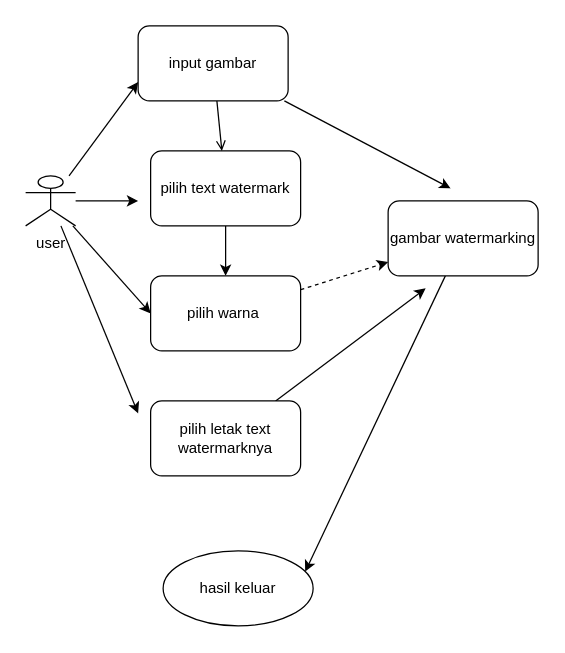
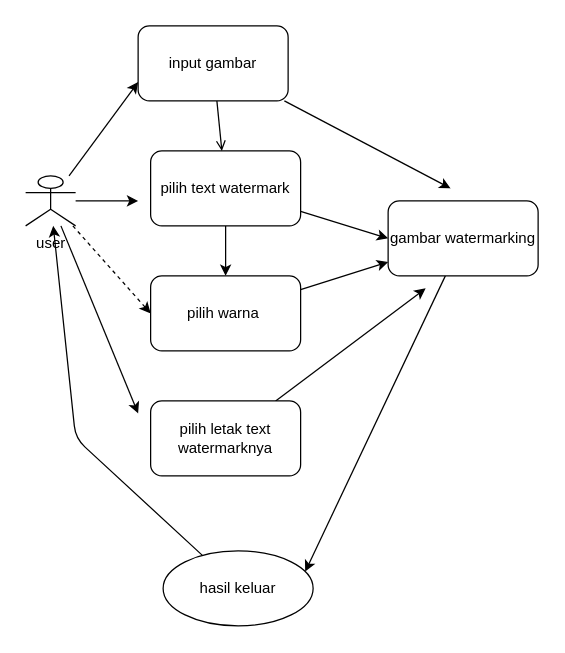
+ <mxCell id="11" style="edgeStyle=none;html=1;entryX=0;entryY=0.5;entryDx=0;entryDy=0;" edge="1" parent="1" source="12" target="18"><mxGeometry relative="1" as="geometry" /></mxCell>
- <mxCell id="4" style="edgeStyle=none;html=1;entryX=0;entryY=0.5;entryDx=0;entryDy=0;" edge="1" parent="1" source="6" target="14"><mxGeometry relative="1" as="geometry" /></mxCell>
+ <mxCell id="4" style="edgeStyle=none;html=1;entryX=0;entryY=0.5;entryDx=0;entryDy=0;dashed=1;" edge="1" parent="1" source="6" target="14"><mxGeometry relative="1" as="geometry" /></mxCell>
- <mxCell id="13" value="" style="edgeStyle=none;html=1;dashed=1;" edge="1" parent="1" source="14" target="18"><mxGeometry relative="1" as="geometry" /></mxCell>
+ <mxCell id="13" value="" style="edgeStyle=none;html=1;" edge="1" parent="1" source="14" target="18"><mxGeometry relative="1" as="geometry" /></mxCell>
+ <mxCell id="19" style="edgeStyle=none;html=1;" edge="1" parent="1" source="20" target="6"><mxGeometry relative="1" as="geometry"><Array as="points"><mxPoint x="60" y="350" /></Array></mxGeometry></mxCell>
